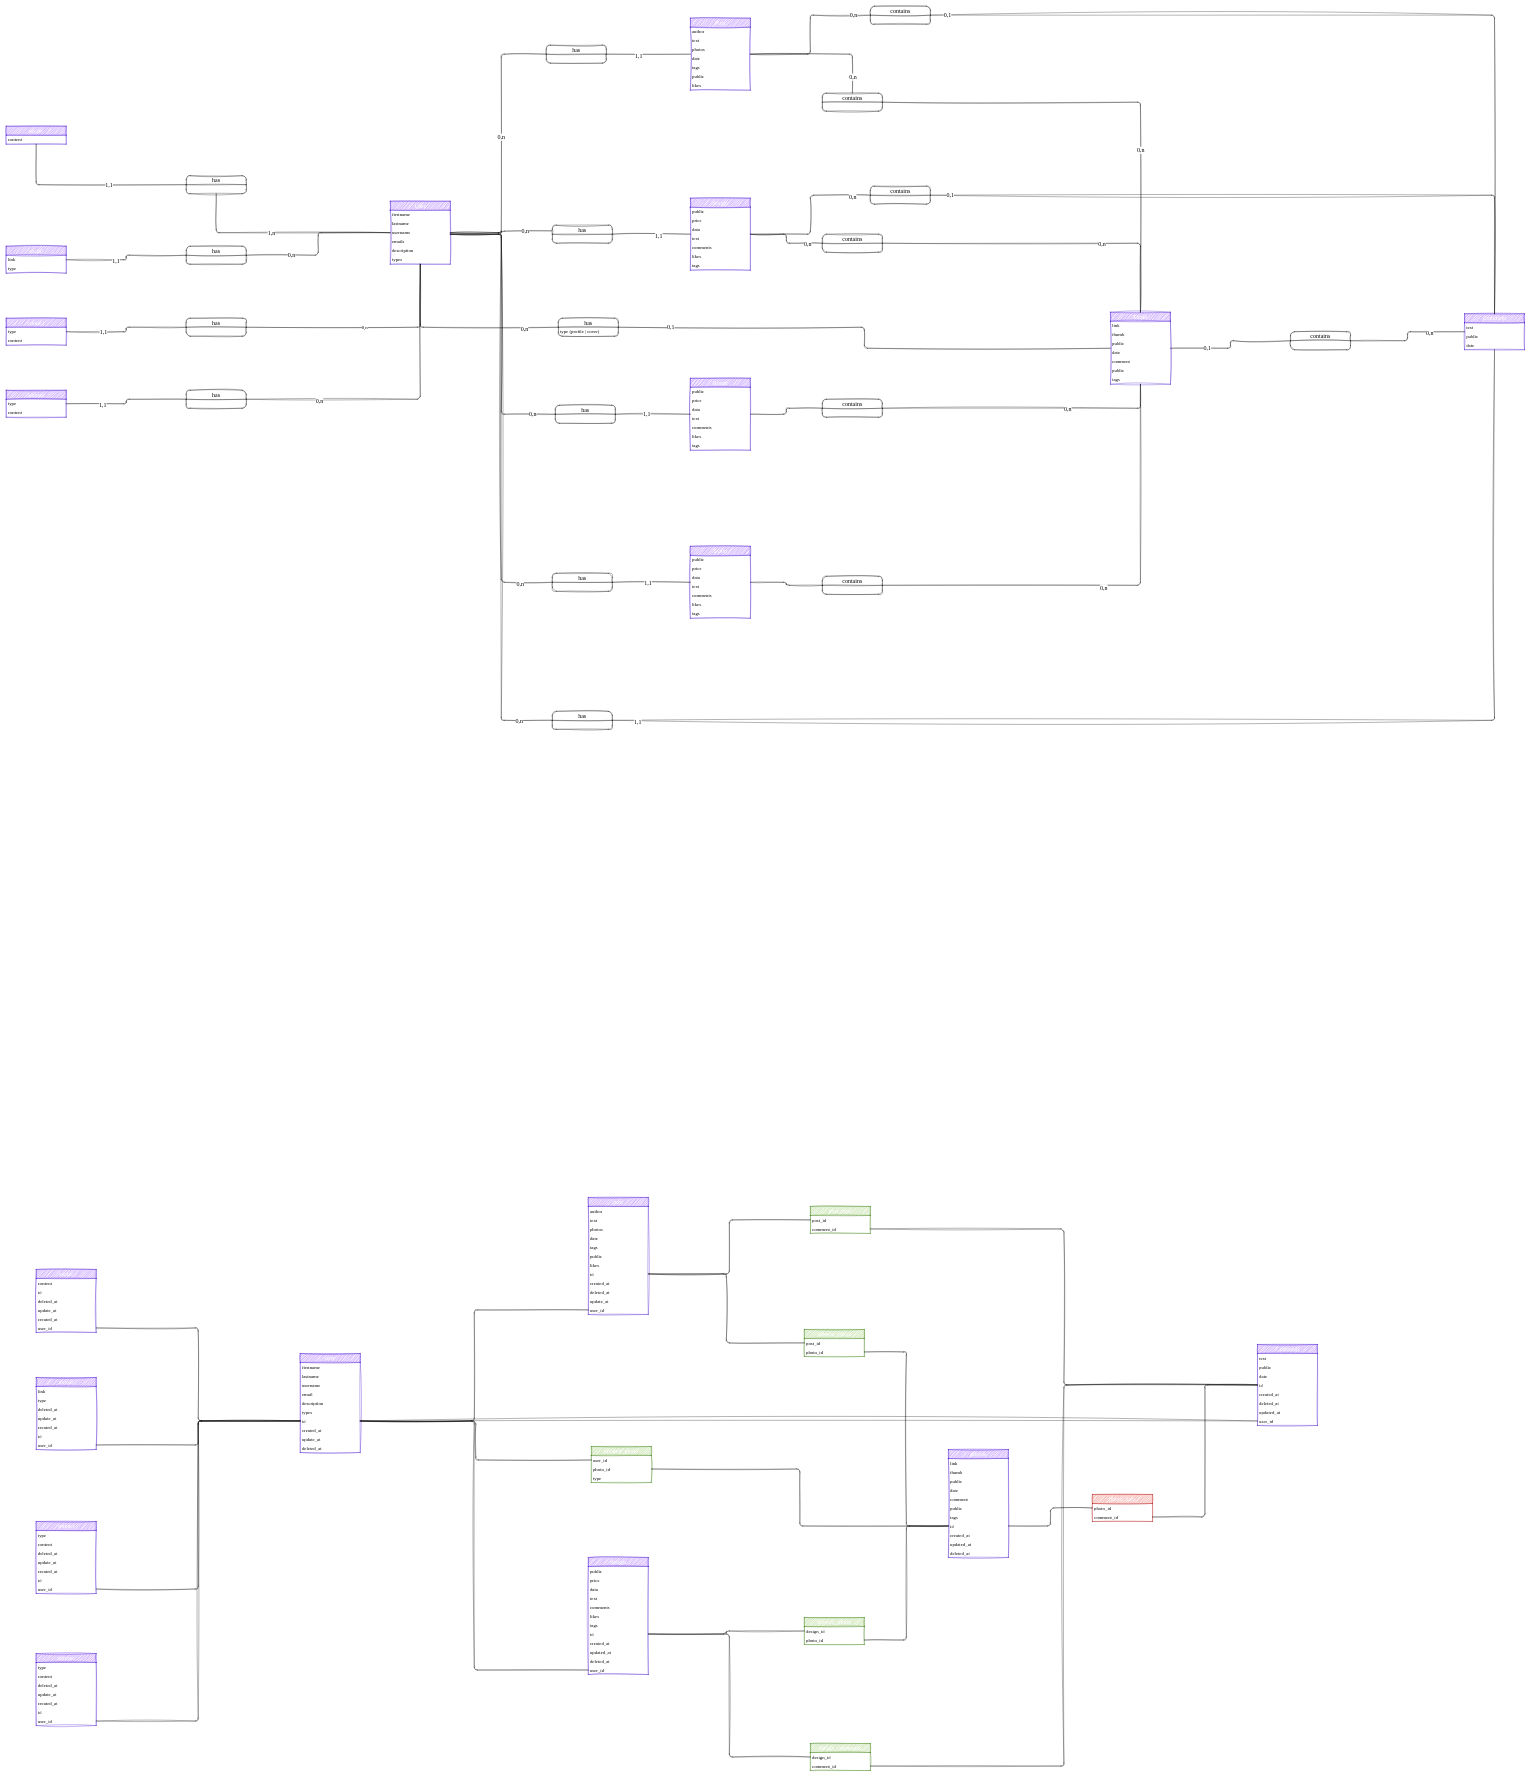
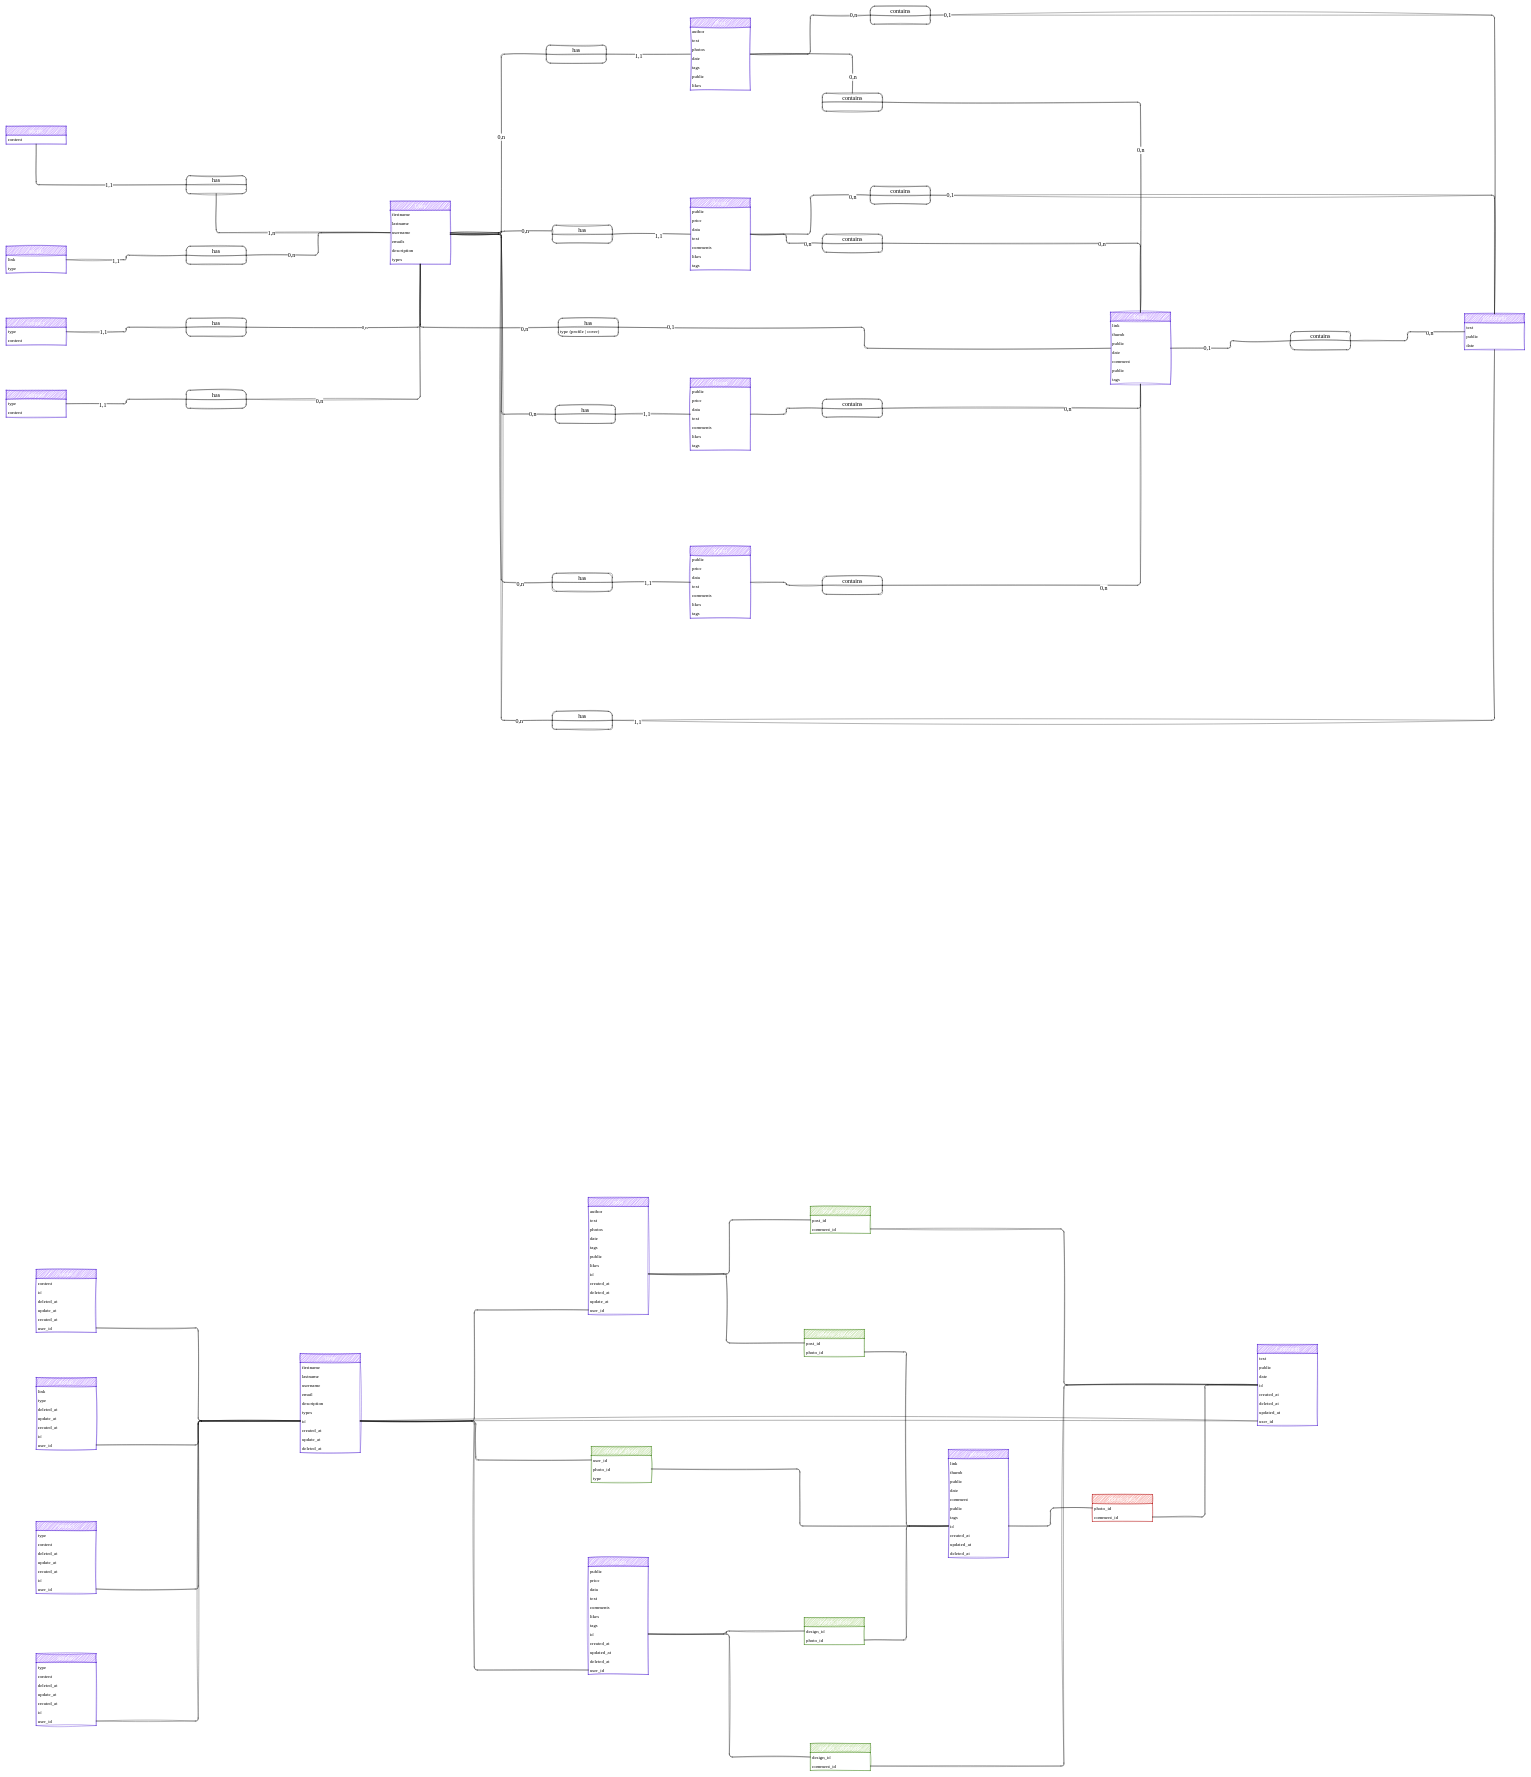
- <mxCell id="265" value="post_type" style="swimlane;fontStyle=0;childLayout=stackLayout;horizontal=1;startSize=30;horizontalStack=0;resizeParent=1;resizeParentMax=0;resizeLast=0;collapsible=1;marginBottom=0;whiteSpace=wrap;html=1;sketch=1;hachureGap=4;jiggle=2;curveFitting=1;fontFamily=Architects Daughter;fontSource=https%3A%2F%2Ffonts.googleapis.com%2Fcss%3Ffamily%3DArchitects%2BDaughter;fontSize=20;fillColor=#60a917;fontColor=#ffffff;strokeColor=#2D7600;" parent="1" vertex="1"><mxGeometry x="2700" y="4020" width="200" height="90" as="geometry" /></mxCell>
+ <mxCell id="265" value="post_comment" style="swimlane;fontStyle=0;childLayout=stackLayout;horizontal=1;startSize=30;horizontalStack=0;resizeParent=1;resizeParentMax=0;resizeLast=0;collapsible=1;marginBottom=0;whiteSpace=wrap;html=1;sketch=1;hachureGap=4;jiggle=2;curveFitting=1;fontFamily=Architects Daughter;fontSource=https%3A%2F%2Ffonts.googleapis.com%2Fcss%3Ffamily%3DArchitects%2BDaughter;fontSize=20;fillColor=#60a917;fontColor=#ffffff;strokeColor=#2D7600;" parent="1" vertex="1"><mxGeometry x="2700" y="4020" width="200" height="90" as="geometry" /></mxCell>
- <mxCell id="228" value="deleted_photo" style="swimlane;fontStyle=0;childLayout=stackLayout;horizontal=1;startSize=30;horizontalStack=0;resizeParent=1;resizeParentMax=0;resizeLast=0;collapsible=1;marginBottom=0;whiteSpace=wrap;html=1;sketch=1;hachureGap=4;jiggle=2;curveFitting=1;fontFamily=Architects Daughter;fontSource=https%3A%2F%2Ffonts.googleapis.com%2Fcss%3Ffamily%3DArchitects%2BDaughter;fontSize=20;fillColor=#60a917;fontColor=#ffffff;strokeColor=#2D7600;" parent="1" vertex="1"><mxGeometry x="2680" y="5390" width="200" height="90" as="geometry" /></mxCell>
+ <mxCell id="228" value="design_photo" style="swimlane;fontStyle=0;childLayout=stackLayout;horizontal=1;startSize=30;horizontalStack=0;resizeParent=1;resizeParentMax=0;resizeLast=0;collapsible=1;marginBottom=0;whiteSpace=wrap;html=1;sketch=1;hachureGap=4;jiggle=2;curveFitting=1;fontFamily=Architects Daughter;fontSource=https%3A%2F%2Ffonts.googleapis.com%2Fcss%3Ffamily%3DArchitects%2BDaughter;fontSize=20;fillColor=#60a917;fontColor=#ffffff;strokeColor=#2D7600;" parent="1" vertex="1"><mxGeometry x="2680" y="5390" width="200" height="90" as="geometry" /></mxCell>
